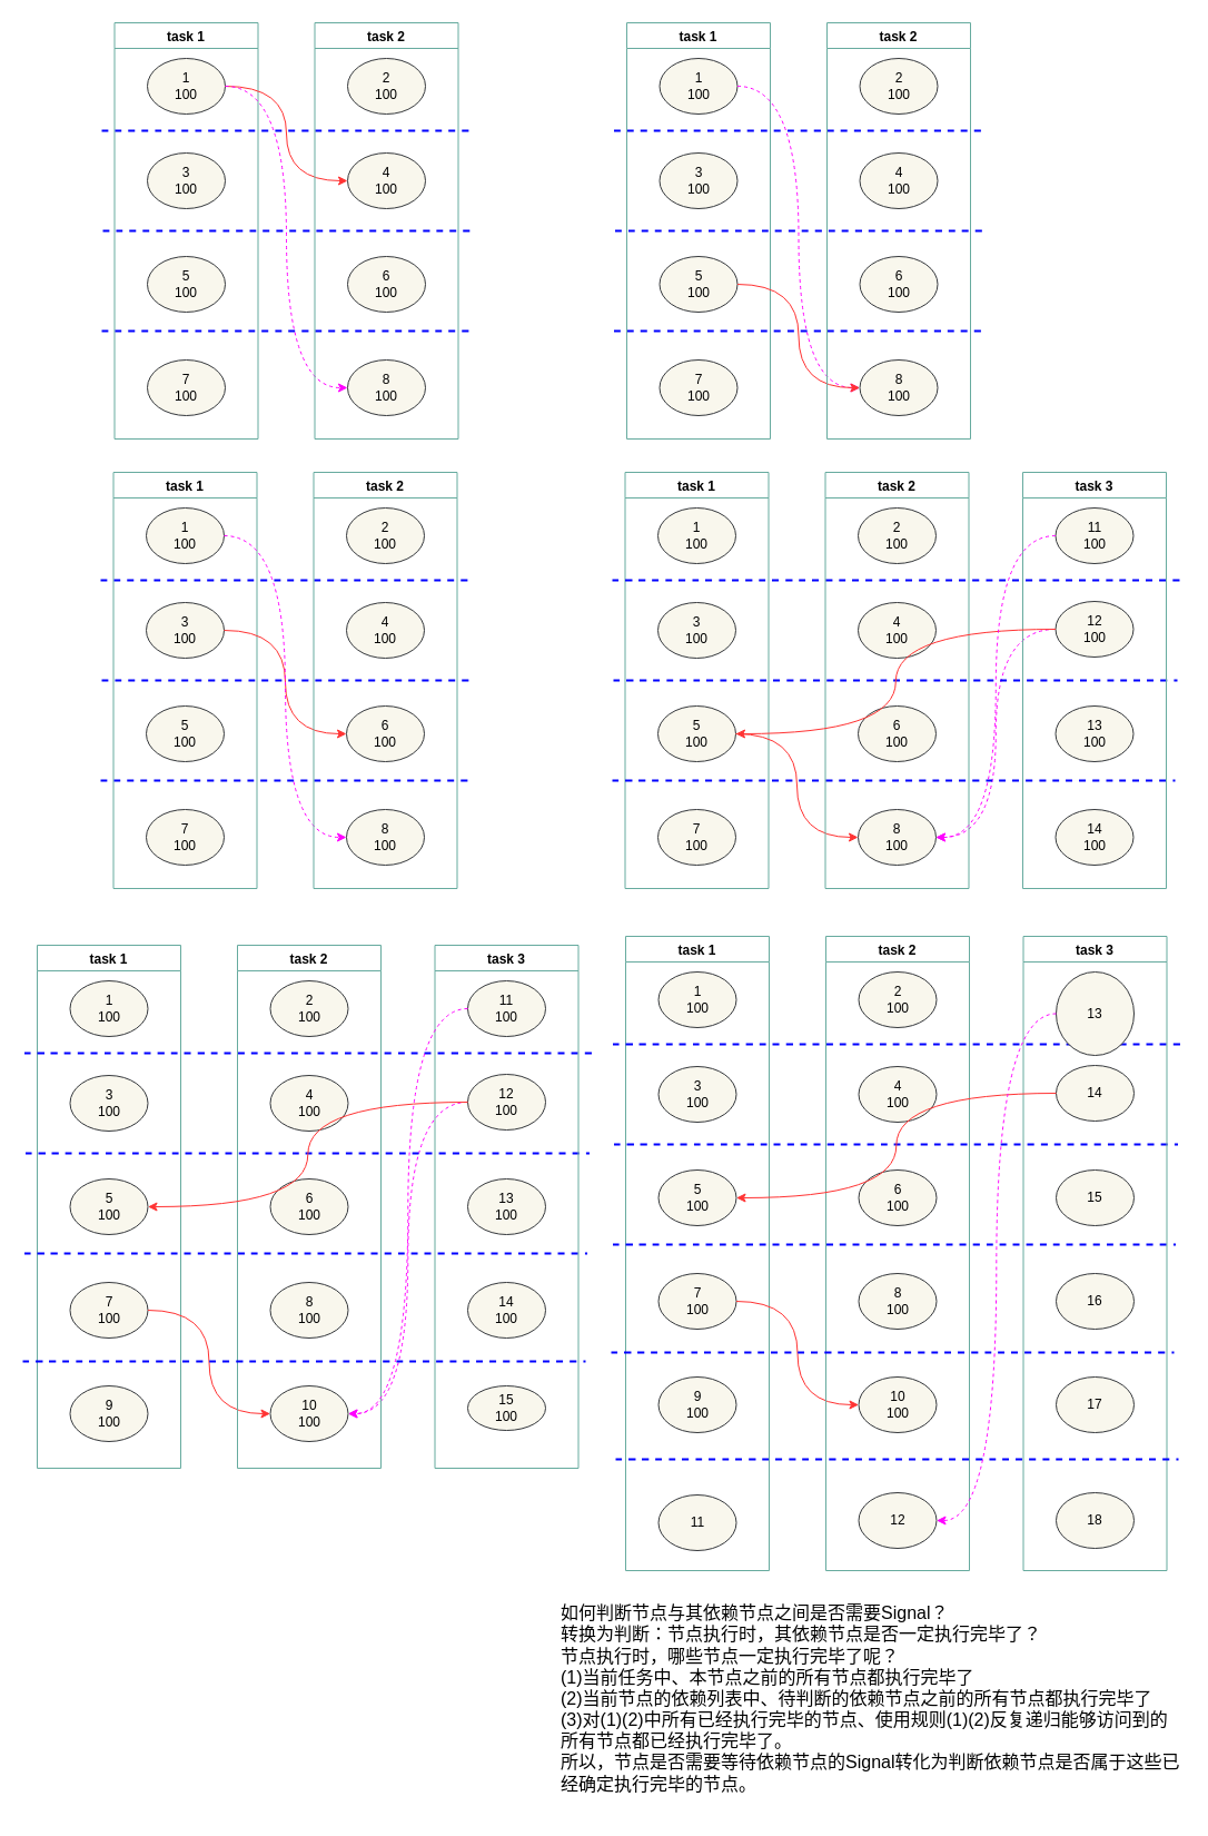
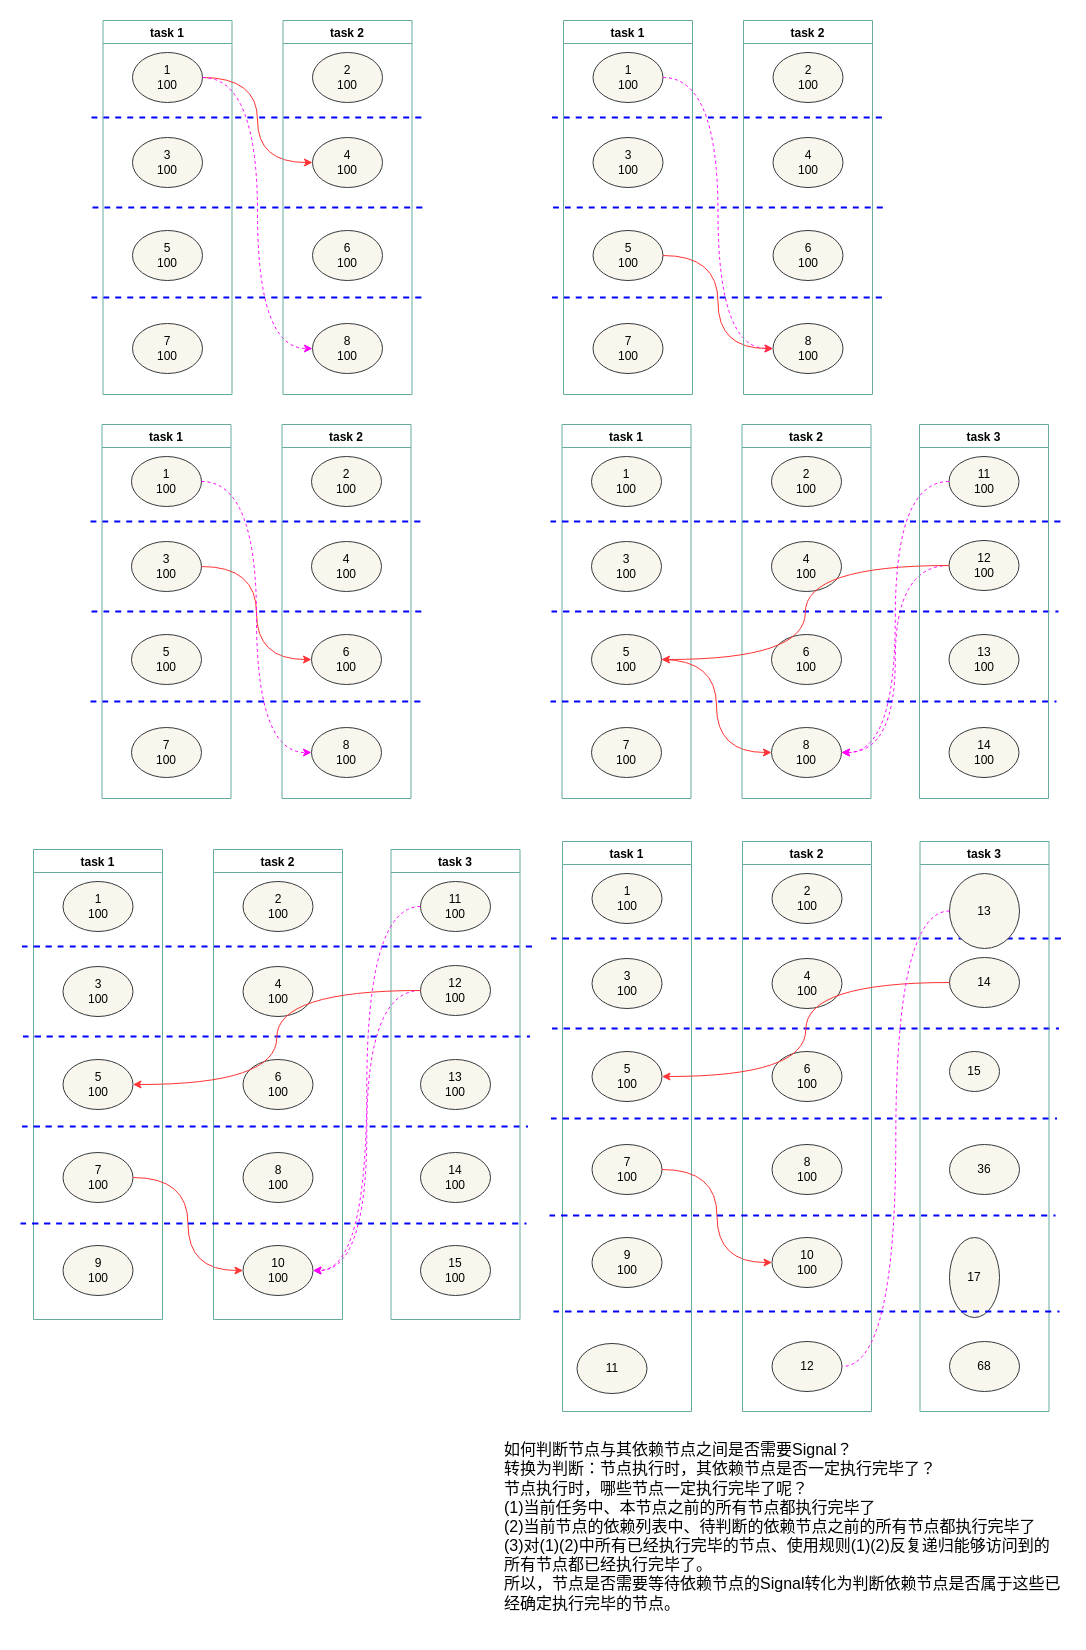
- <mxCell id="90" value="15" style="ellipse;whiteSpace=wrap;html=1;fillColor=#f9f7ed;strokeColor=#36393d;" vertex="1" parent="87"><mxGeometry x="29.5" y="210" width="70" height="50" as="geometry" /></mxCell>
+ <mxCell id="90" value="15" style="ellipse;whiteSpace=wrap;html=1;fillColor=#f9f7ed;strokeColor=#36393d;" vertex="1" parent="87"><mxGeometry x="29.5" y="210" width="50" height="40" as="geometry" /></mxCell>
- <mxCell id="91" value="16" style="ellipse;whiteSpace=wrap;html=1;fillColor=#f9f7ed;strokeColor=#36393d;" vertex="1" parent="87"><mxGeometry x="29.5" y="303" width="70" height="50" as="geometry" /></mxCell>
+ <mxCell id="91" value="36" style="ellipse;whiteSpace=wrap;html=1;fillColor=#f9f7ed;strokeColor=#36393d;" vertex="1" parent="87"><mxGeometry x="29.5" y="303" width="70" height="50" as="geometry" /></mxCell>
- <mxCell id="92" value="17" style="ellipse;whiteSpace=wrap;html=1;fillColor=#f9f7ed;strokeColor=#36393d;" vertex="1" parent="87"><mxGeometry x="29.5" y="396" width="70" height="50" as="geometry" /></mxCell>
+ <mxCell id="92" value="17" style="ellipse;whiteSpace=wrap;html=1;fillColor=#f9f7ed;strokeColor=#36393d;" vertex="1" parent="87"><mxGeometry x="29.5" y="396" width="50" height="80" as="geometry" /></mxCell>
- <mxCell id="118" value="15&lt;br&gt;100" style="ellipse;whiteSpace=wrap;html=1;fillColor=#f9f7ed;strokeColor=#36393d;" vertex="1" parent="113"><mxGeometry x="29.5" y="396" width="70" height="40" as="geometry" /></mxCell>
+ <mxCell id="118" value="15&lt;br&gt;100" style="ellipse;whiteSpace=wrap;html=1;fillColor=#f9f7ed;strokeColor=#36393d;" vertex="1" parent="113"><mxGeometry x="29.5" y="396" width="70" height="50" as="geometry" /></mxCell>
- <mxCell id="123" style="edgeStyle=orthogonalEdgeStyle;curved=1;rounded=0;orthogonalLoop=1;jettySize=auto;html=1;entryX=1;entryY=0.5;entryDx=0;entryDy=0;strokeColor=#FF00FF;dashed=1;exitX=0;exitY=0.5;exitDx=0;exitDy=0;" edge="1" parent="1" source="88" target="86"><mxGeometry relative="1" as="geometry"><mxPoint x="959" y="908" as="sourcePoint" /><mxPoint x="851.5" y="1272" as="targetPoint" /></mxGeometry></mxCell>
+ <mxCell id="123" style="edgeStyle=orthogonalEdgeStyle;curved=1;rounded=0;orthogonalLoop=1;jettySize=auto;html=1;entryX=1;entryY=0.5;entryDx=0;entryDy=0;strokeColor=#FF00FF;dashed=1;exitX=0;exitY=0.5;exitDx=0;exitDy=0;endArrow=none;" edge="1" parent="1" source="88" target="86"><mxGeometry relative="1" as="geometry"><mxPoint x="959" y="908" as="sourcePoint" /><mxPoint x="851.5" y="1272" as="targetPoint" /></mxGeometry></mxCell>
- <mxCell id="93" value="18" style="ellipse;whiteSpace=wrap;html=1;fillColor=#f9f7ed;strokeColor=#36393d;" vertex="1" parent="87"><mxGeometry x="29.5" y="500" width="70" height="50" as="geometry" /></mxCell>
+ <mxCell id="93" value="68" style="ellipse;whiteSpace=wrap;html=1;fillColor=#f9f7ed;strokeColor=#36393d;" vertex="1" parent="87"><mxGeometry x="29.5" y="500" width="70" height="50" as="geometry" /></mxCell>
- <mxCell id="75" value="11" style="ellipse;whiteSpace=wrap;html=1;fillColor=#f9f7ed;strokeColor=#36393d;" vertex="1" parent="69"><mxGeometry x="29.5" y="502" width="70" height="50" as="geometry" /></mxCell>
+ <mxCell id="75" value="11" style="ellipse;whiteSpace=wrap;html=1;fillColor=#f9f7ed;strokeColor=#36393d;" vertex="1" parent="69"><mxGeometry x="14.5" y="502" width="70" height="50" as="geometry" /></mxCell>
